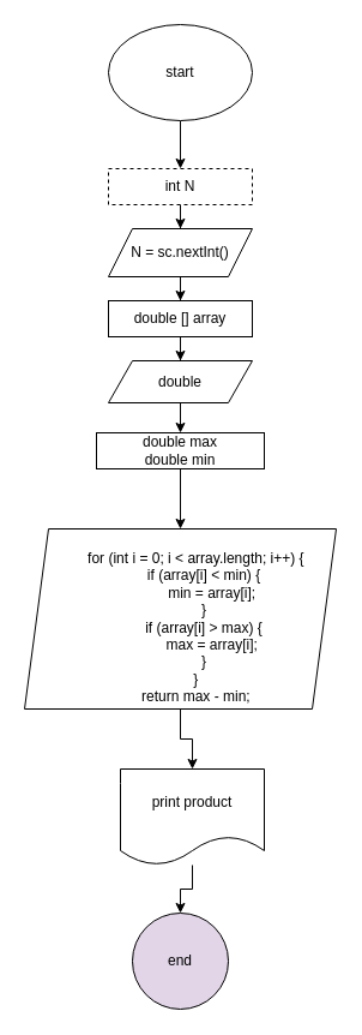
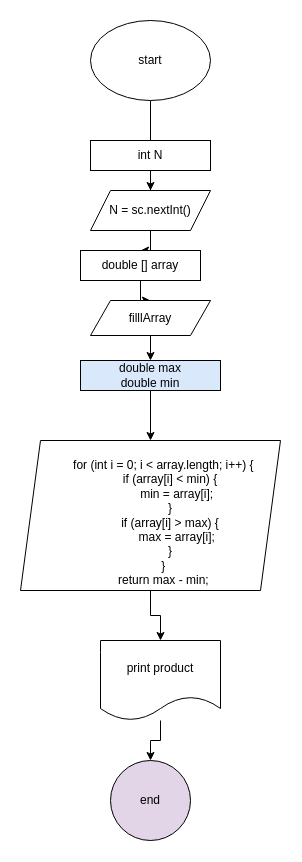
- <mxCell id="2" value="" style="edgeStyle=orthogonalEdgeStyle;rounded=0;orthogonalLoop=1;jettySize=auto;html=1;" parent="1" source="3" target="5" edge="1"><mxGeometry relative="1" as="geometry" /></mxCell>
+ <mxCell id="2" value="" style="edgeStyle=orthogonalEdgeStyle;rounded=0;orthogonalLoop=1;jettySize=auto;html=1;endArrow=none;" parent="1" source="3" target="5" edge="1"><mxGeometry relative="1" as="geometry" /></mxCell>
- <mxCell id="5" value="int N" style="whiteSpace=wrap;html=1;dashed=1;" parent="1" vertex="1"><mxGeometry x="90" y="140" width="120" height="30" as="geometry" /></mxCell>
+ <mxCell id="5" value="int N" style="whiteSpace=wrap;html=1;" parent="1" vertex="1"><mxGeometry x="90" y="140" width="120" height="30" as="geometry" /></mxCell>
- <mxCell id="9" value="double [] array" style="whiteSpace=wrap;html=1;" parent="1" vertex="1"><mxGeometry x="90" y="250" width="120" height="30" as="geometry" /></mxCell>
+ <mxCell id="9" value="double [] array" style="whiteSpace=wrap;html=1;" parent="1" vertex="1"><mxGeometry x="80" y="250" width="120" height="30" as="geometry" /></mxCell>
- <mxCell id="11" value="double" style="shape=parallelogram;perimeter=parallelogramPerimeter;whiteSpace=wrap;html=1;fixedSize=1;" parent="1" vertex="1"><mxGeometry x="90" y="300" width="120" height="35" as="geometry" /></mxCell>
+ <mxCell id="11" value="filllArray" style="shape=parallelogram;perimeter=parallelogramPerimeter;whiteSpace=wrap;html=1;fixedSize=1;" parent="1" vertex="1"><mxGeometry x="90" y="300" width="120" height="35" as="geometry" /></mxCell>
- <mxCell id="14" value="double max&lt;br&gt;double min" style="rounded=0;whiteSpace=wrap;html=1;" parent="1" vertex="1"><mxGeometry x="80" y="360" width="140" height="30" as="geometry" /></mxCell>
+ <mxCell id="14" value="double max&lt;br&gt;double min" style="rounded=0;whiteSpace=wrap;html=1;fillColor=#dae8fc;" parent="1" vertex="1"><mxGeometry x="80" y="360" width="140" height="30" as="geometry" /></mxCell>
